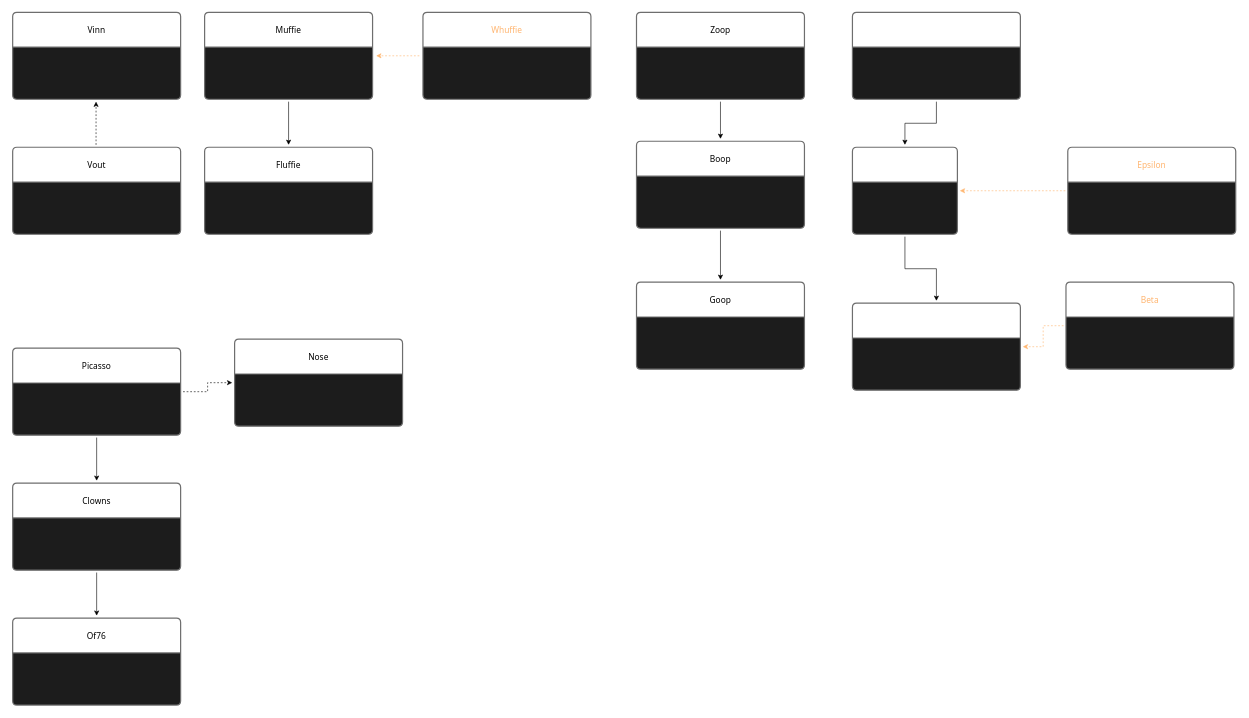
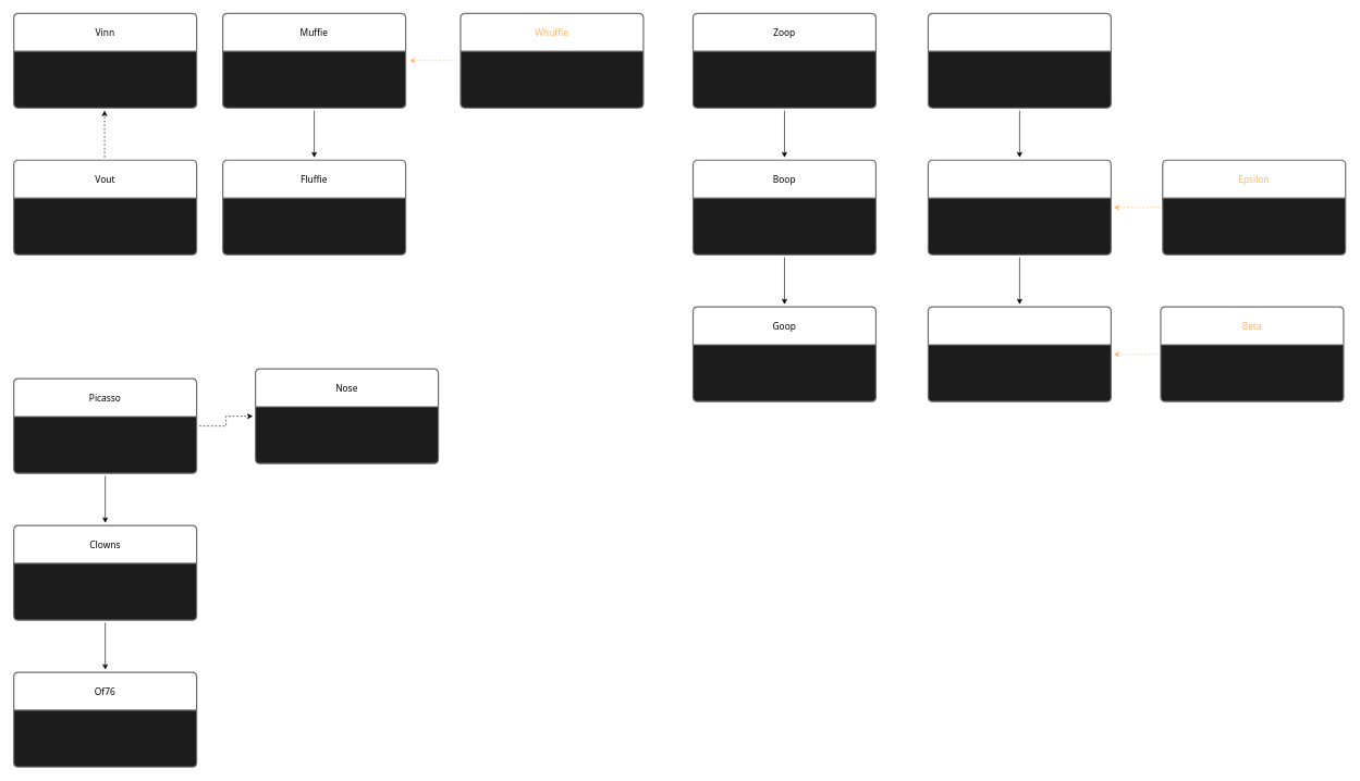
- <mxCell id="13" value="Boop" style="swimlane;fontStyle=0;childLayout=stackLayout;horizontal=1;startSize=58;horizontalStack=0;resizeParent=1;resizeParentMax=0;resizeLast=0;collapsible=1;marginBottom=0;rounded=1;shadow=0;glass=0;sketch=0;strokeColor=#6E6E6E;strokeWidth=2;fontFamily=Segoe UI;fontSize=14;spacing=16;labelBackgroundColor=none;swimlaneFillColor=#1C1C1C;labelPadding=16;autosize=0;arcSize=4;perimeterSpacing=4;" parent="1" vertex="1"><mxGeometry x="1060" y="235" width="280" height="145" as="geometry"><mxRectangle x="-245" y="190" width="153" height="61" as="alternateBounds" /></mxGeometry></mxCell>
+ <mxCell id="13" value="Boop" style="swimlane;fontStyle=0;childLayout=stackLayout;horizontal=1;startSize=58;horizontalStack=0;resizeParent=1;resizeParentMax=0;resizeLast=0;collapsible=1;marginBottom=0;rounded=1;shadow=0;glass=0;sketch=0;strokeColor=#6E6E6E;strokeWidth=2;fontFamily=Segoe UI;fontSize=14;spacing=16;labelBackgroundColor=none;swimlaneFillColor=#1C1C1C;labelPadding=16;autosize=0;arcSize=4;perimeterSpacing=4;" parent="1" vertex="1"><mxGeometry x="1060" y="245" width="280" height="145" as="geometry"><mxRectangle x="-245" y="190" width="153" height="61" as="alternateBounds" /></mxGeometry></mxCell>
- <mxCell id="19" value="Gamma" style="swimlane;fontStyle=0;childLayout=stackLayout;horizontal=1;startSize=58;horizontalStack=0;resizeParent=1;resizeParentMax=0;resizeLast=0;collapsible=1;marginBottom=0;rounded=1;shadow=0;glass=0;sketch=0;strokeColor=#6E6E6E;strokeWidth=2;fontFamily=Segoe UI;fontSize=14;spacing=16;labelBackgroundColor=none;swimlaneFillColor=#1C1C1C;labelPadding=16;autosize=0;arcSize=4;perimeterSpacing=4;resizeHeight=1;fontColor=#FFFFFF;" parent="1" vertex="1"><mxGeometry x="1420" y="245" width="175" height="145" as="geometry"><mxRectangle x="-245" y="190" width="153" height="61" as="alternateBounds" /></mxGeometry></mxCell>
+ <mxCell id="19" value="Gamma" style="swimlane;fontStyle=0;childLayout=stackLayout;horizontal=1;startSize=58;horizontalStack=0;resizeParent=1;resizeParentMax=0;resizeLast=0;collapsible=1;marginBottom=0;rounded=1;shadow=0;glass=0;sketch=0;strokeColor=#6E6E6E;strokeWidth=2;fontFamily=Segoe UI;fontSize=14;spacing=16;labelBackgroundColor=none;swimlaneFillColor=#1C1C1C;labelPadding=16;autosize=0;arcSize=4;perimeterSpacing=4;resizeHeight=1;fontColor=#FFFFFF;" parent="1" vertex="1"><mxGeometry x="1420" y="245" width="280" height="145" as="geometry"><mxRectangle x="-245" y="190" width="153" height="61" as="alternateBounds" /></mxGeometry></mxCell>
- <mxCell id="21" value="Alpha" style="swimlane;fontStyle=0;childLayout=stackLayout;horizontal=1;startSize=58;horizontalStack=0;resizeParent=1;resizeParentMax=0;resizeLast=0;collapsible=1;marginBottom=0;rounded=1;shadow=0;glass=0;sketch=0;strokeColor=#6E6E6E;strokeWidth=2;fontFamily=Segoe UI;fontSize=14;spacing=16;labelBackgroundColor=none;swimlaneFillColor=#1C1C1C;labelPadding=16;autosize=0;arcSize=4;perimeterSpacing=4;resizeHeight=1;fontColor=#FFFFFF;" parent="1" vertex="1"><mxGeometry x="1420" y="505" width="280" height="145" as="geometry"><mxRectangle x="-245" y="190" width="153" height="61" as="alternateBounds" /></mxGeometry></mxCell>
+ <mxCell id="21" value="Alpha" style="swimlane;fontStyle=0;childLayout=stackLayout;horizontal=1;startSize=58;horizontalStack=0;resizeParent=1;resizeParentMax=0;resizeLast=0;collapsible=1;marginBottom=0;rounded=1;shadow=0;glass=0;sketch=0;strokeColor=#6E6E6E;strokeWidth=2;fontFamily=Segoe UI;fontSize=14;spacing=16;labelBackgroundColor=none;swimlaneFillColor=#1C1C1C;labelPadding=16;autosize=0;arcSize=4;perimeterSpacing=4;resizeHeight=1;fontColor=#FFFFFF;" parent="1" vertex="1"><mxGeometry x="1420" y="470" width="280" height="145" as="geometry"><mxRectangle x="-245" y="190" width="153" height="61" as="alternateBounds" /></mxGeometry></mxCell>
